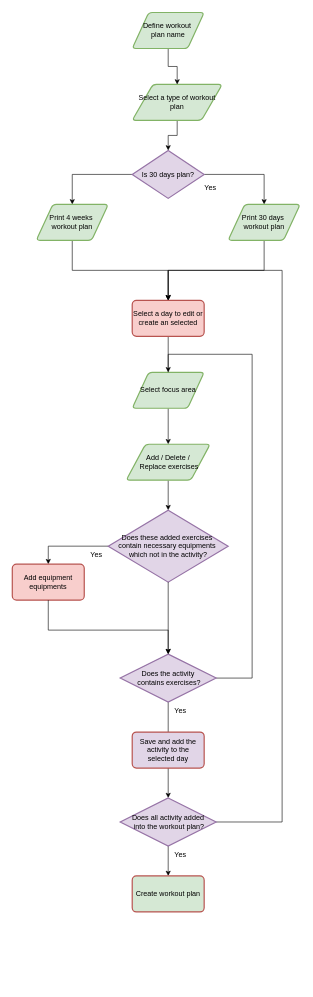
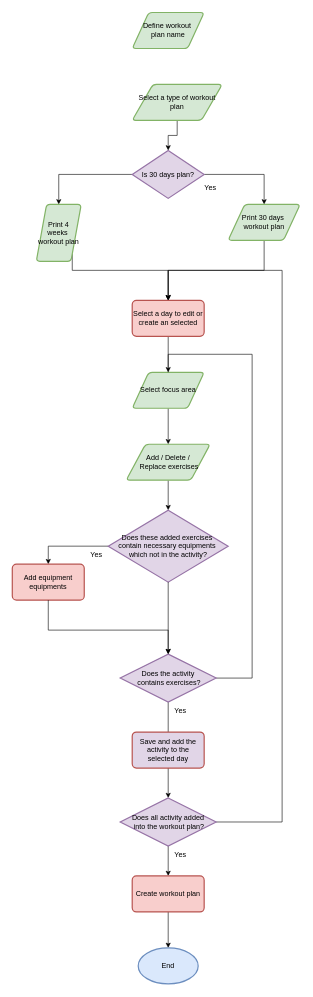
- <mxCell id="13" value="" style="edgeStyle=orthogonalEdgeStyle;rounded=0;orthogonalLoop=1;jettySize=auto;html=1;" edge="1" parent="1" source="14" target="3"><mxGeometry relative="1" as="geometry" /></mxCell>
- <mxCell id="10" value="Print 4 weeks&amp;nbsp;&lt;div&gt;workout plan&lt;/div&gt;" style="shape=parallelogram;html=1;strokeWidth=2;perimeter=parallelogramPerimeter;whiteSpace=wrap;rounded=1;arcSize=12;size=0.23;fillColor=#d5e8d4;strokeColor=#82b366;" vertex="1" parent="1"><mxGeometry x="60" y="340" width="120" height="60" as="geometry" /></mxCell>
+ <mxCell id="10" value="Print 4 weeks&amp;nbsp;&lt;div&gt;workout plan&lt;/div&gt;" style="shape=parallelogram;html=1;strokeWidth=2;perimeter=parallelogramPerimeter;whiteSpace=wrap;rounded=1;arcSize=12;size=0.23;fillColor=#d5e8d4;strokeColor=#82b366;" vertex="1" parent="1"><mxGeometry x="60" y="340" width="75" height="95" as="geometry" /></mxCell>
- <mxCell id="36" value="Create workout plan" style="rounded=1;whiteSpace=wrap;html=1;absoluteArcSize=1;arcSize=14;strokeWidth=2;fillColor=#d5e8d4;strokeColor=#b85450;" vertex="1" parent="1"><mxGeometry x="220" y="1460" width="120" height="60" as="geometry" /></mxCell>
+ <mxCell id="36" value="Create workout plan" style="rounded=1;whiteSpace=wrap;html=1;absoluteArcSize=1;arcSize=14;strokeWidth=2;fillColor=#f8cecc;strokeColor=#b85450;" vertex="1" parent="1"><mxGeometry x="220" y="1460" width="120" height="60" as="geometry" /></mxCell>
+ <mxCell id="35" value="" style="edgeStyle=orthogonalEdgeStyle;rounded=0;orthogonalLoop=1;jettySize=auto;html=1;" edge="1" parent="1" source="36" target="38"><mxGeometry relative="1" as="geometry" /></mxCell>
+ <mxCell id="38" value="End" style="strokeWidth=2;html=1;shape=mxgraph.flowchart.start_1;whiteSpace=wrap;fillColor=#dae8fc;strokeColor=#6c8ebf;" vertex="1" parent="1"><mxGeometry x="230" y="1580" width="100" height="60" as="geometry" /></mxCell>
